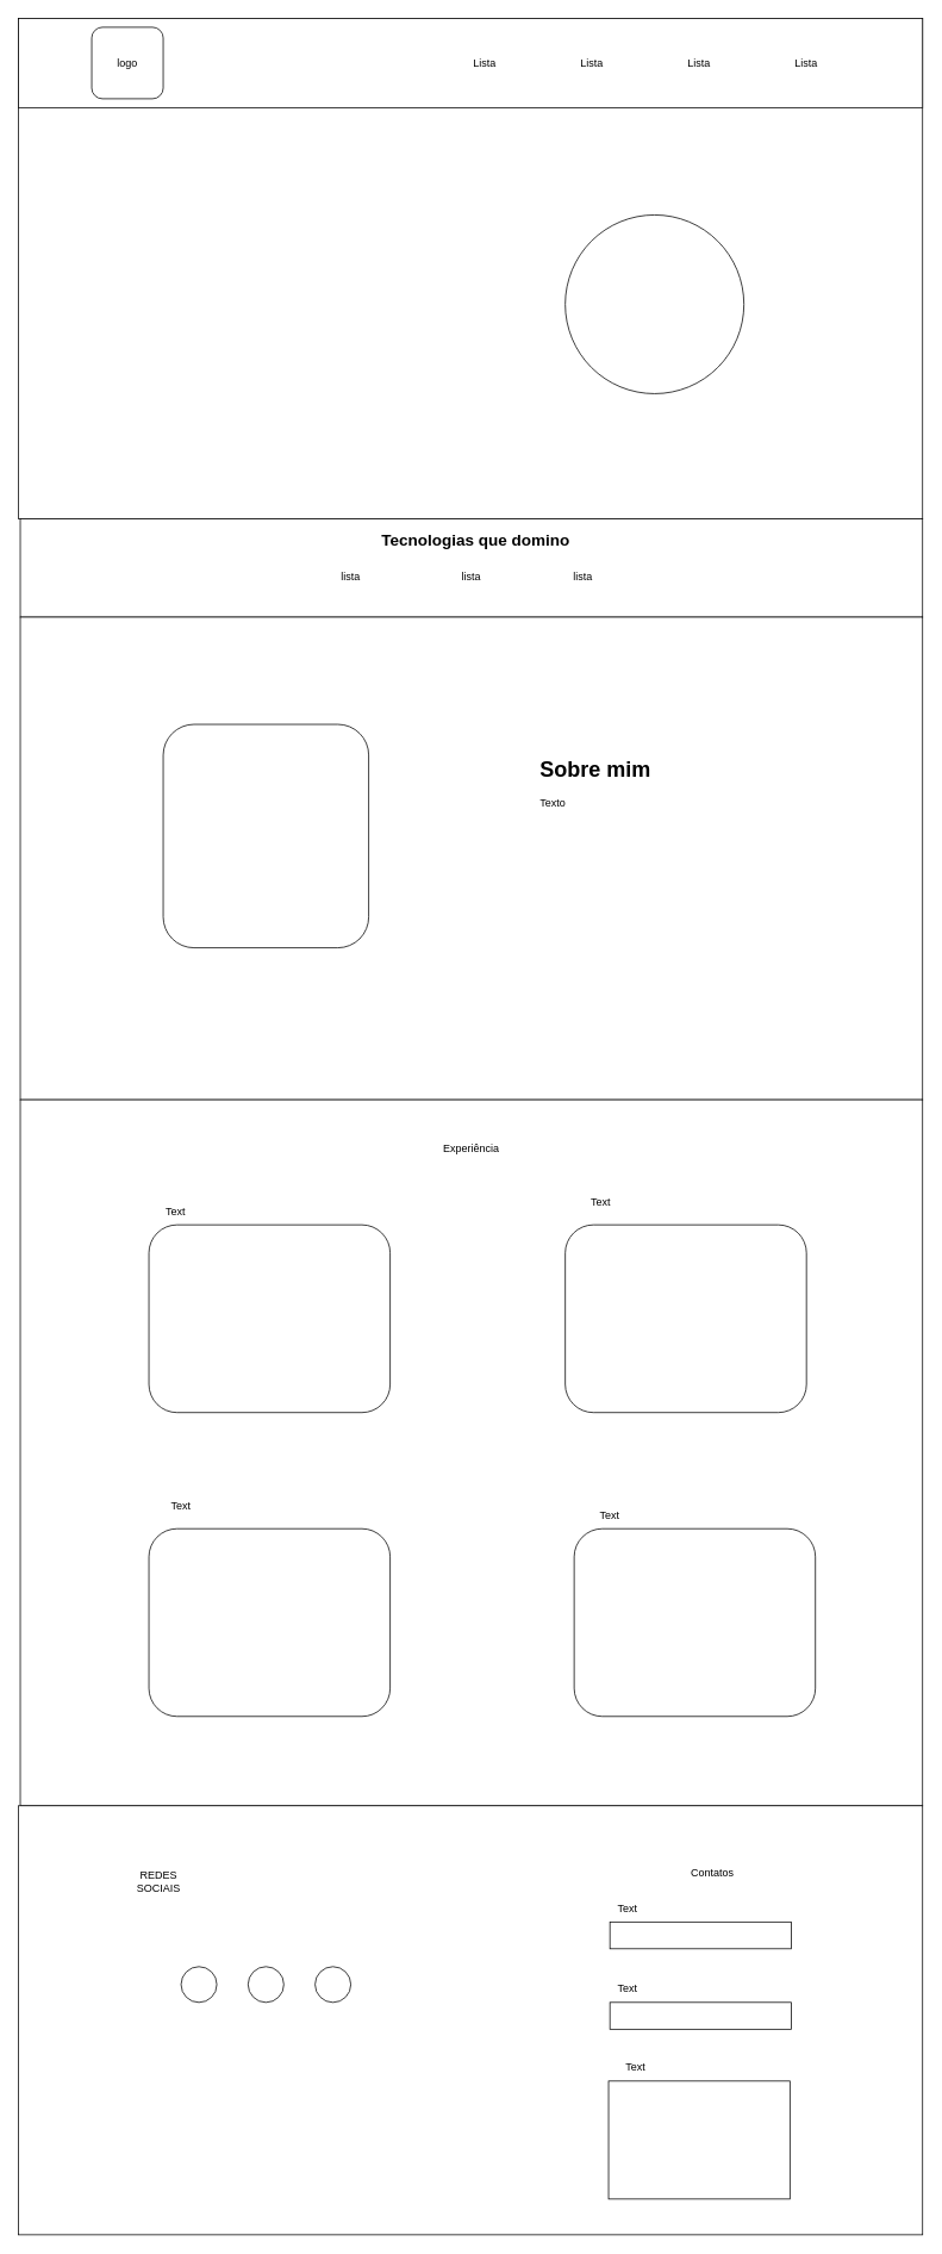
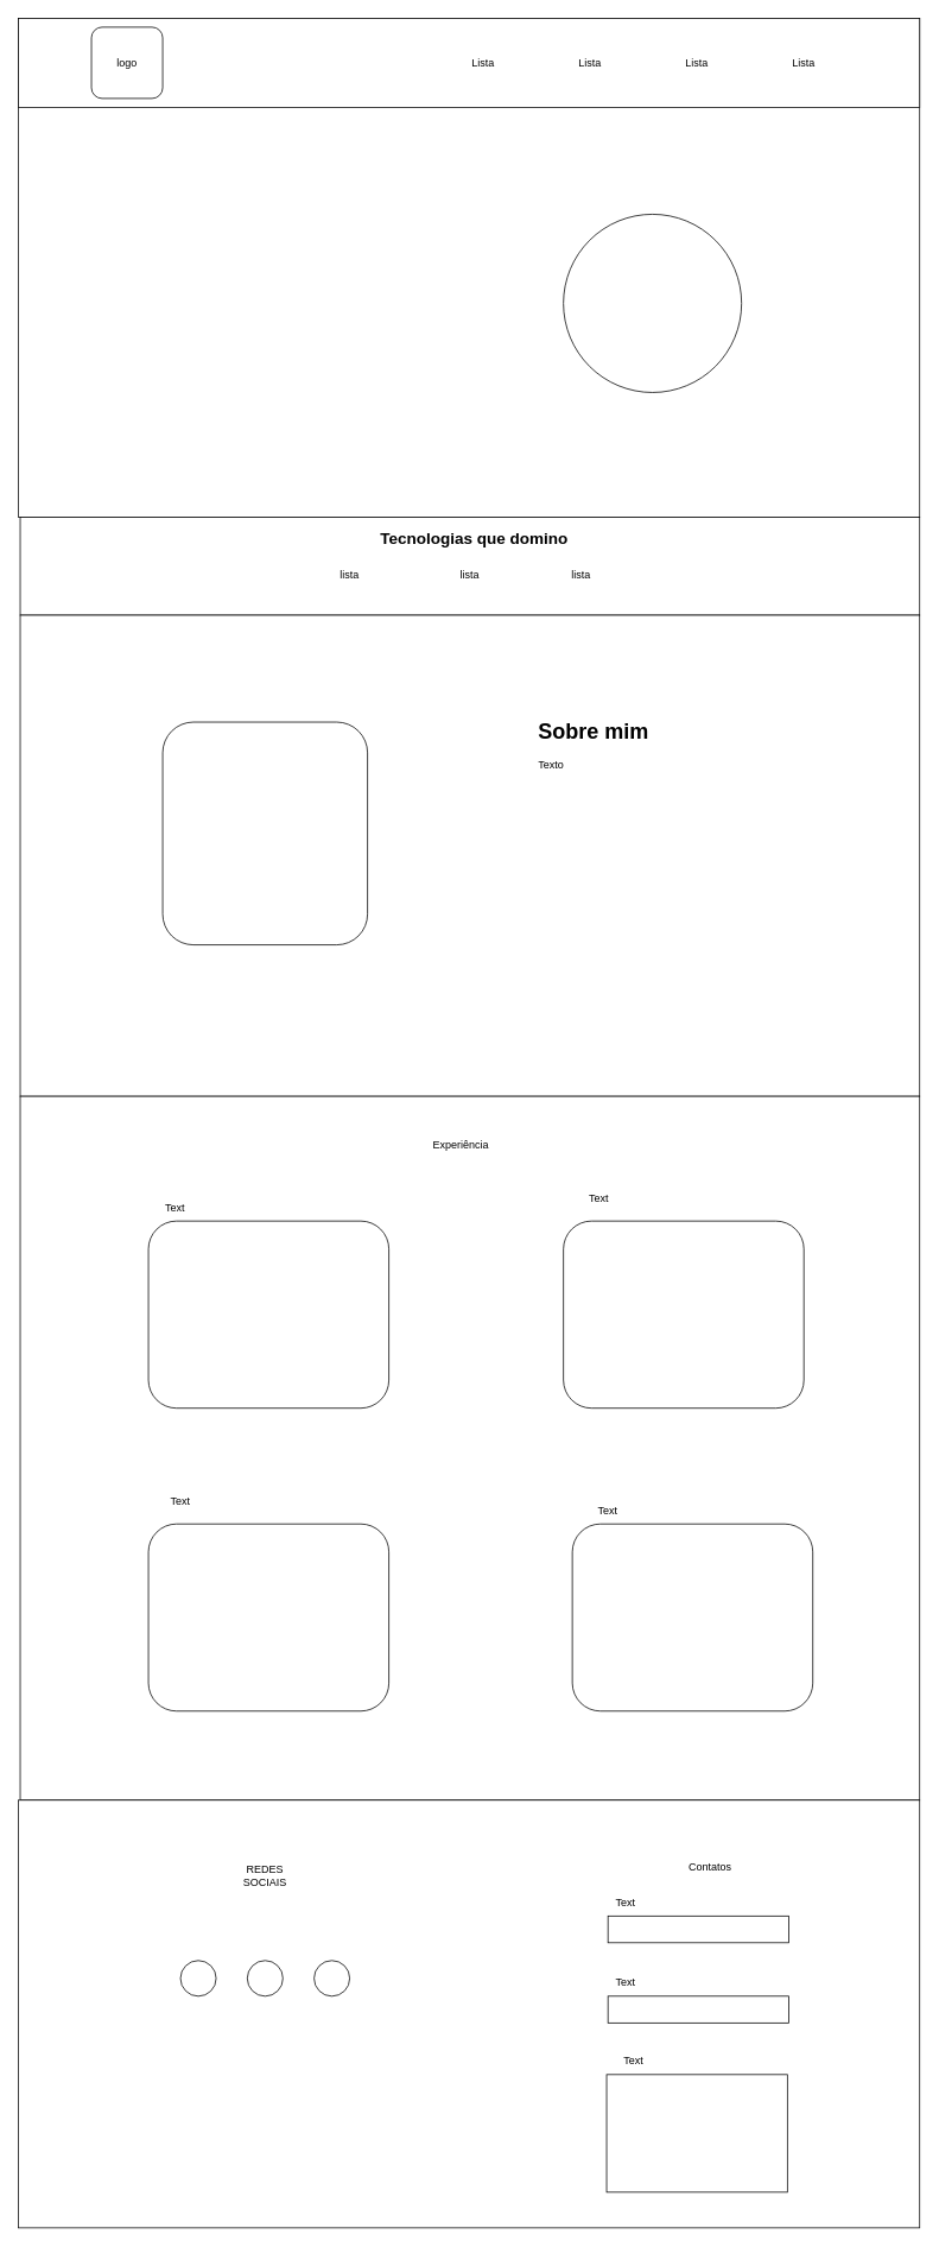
- <mxCell id="17" value="&lt;h1 style=&quot;margin-top: 0px;&quot;&gt;Sobre mim&lt;/h1&gt;&lt;p&gt;Texto&lt;/p&gt;" style="text;html=1;whiteSpace=wrap;overflow=hidden;rounded=0;" vertex="1" parent="1"><mxGeometry x="602" y="840" width="180" height="120" as="geometry" /></mxCell>
+ <mxCell id="17" value="&lt;h1 style=&quot;margin-top: 0px;&quot;&gt;Sobre mim&lt;/h1&gt;&lt;p&gt;Texto&lt;/p&gt;" style="text;html=1;whiteSpace=wrap;overflow=hidden;rounded=0;" vertex="1" parent="1"><mxGeometry x="602" y="800" width="180" height="120" as="geometry" /></mxCell>
- <mxCell id="19" value="Experiência" style="text;html=1;align=center;verticalAlign=middle;whiteSpace=wrap;rounded=0;" vertex="1" parent="1"><mxGeometry x="472" y="1270" width="110" height="30" as="geometry" /></mxCell>
+ <mxCell id="19" value="Experiência" style="text;html=1;align=center;verticalAlign=middle;whiteSpace=wrap;rounded=0;" vertex="1" parent="1"><mxGeometry x="462" y="1270" width="110" height="30" as="geometry" /></mxCell>
- <mxCell id="29" value="REDES SOCIAIS" style="text;html=1;align=center;verticalAlign=middle;whiteSpace=wrap;rounded=0;" vertex="1" parent="1"><mxGeometry x="147" y="2090" width="60" height="30" as="geometry" /></mxCell>
+ <mxCell id="29" value="REDES SOCIAIS" style="text;html=1;align=center;verticalAlign=middle;whiteSpace=wrap;rounded=0;" vertex="1" parent="1"><mxGeometry x="267" y="2090" width="60" height="30" as="geometry" /></mxCell>
